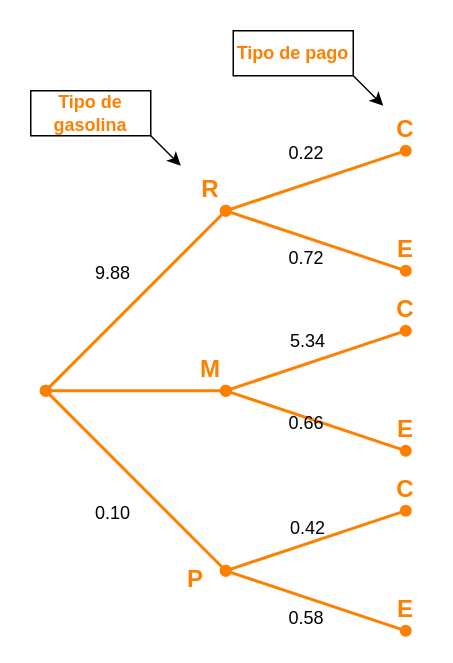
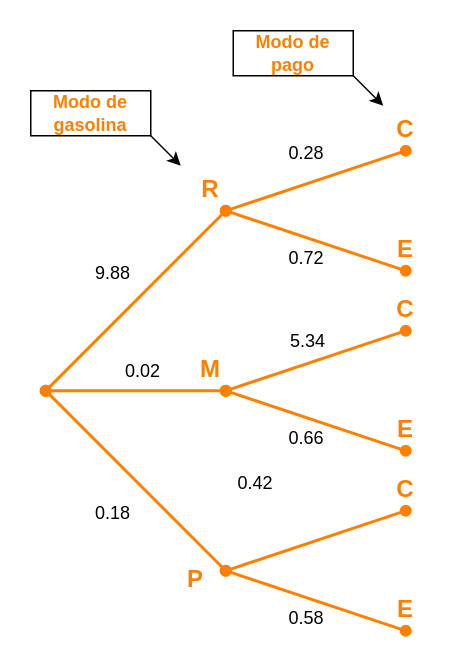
- <mxCell id="2" value="&lt;font color=&quot;#ff8000&quot; style=&quot;font-size: 12px;&quot;&gt;&lt;b&gt;Tipo de pago&lt;/b&gt;&lt;/font&gt;" style="text;html=1;strokeColor=default;fillColor=none;align=center;verticalAlign=middle;whiteSpace=wrap;rounded=0;" vertex="1" parent="1"><mxGeometry x="155" y="20" width="80" height="30" as="geometry" /></mxCell>
+ <mxCell id="2" value="&lt;font color=&quot;#ff8000&quot; style=&quot;font-size: 12px;&quot;&gt;&lt;b&gt;Modo de pago&lt;/b&gt;&lt;/font&gt;" style="text;html=1;strokeColor=default;fillColor=none;align=center;verticalAlign=middle;whiteSpace=wrap;rounded=0;" vertex="1" parent="1"><mxGeometry x="155" y="20" width="80" height="30" as="geometry" /></mxCell>
- <mxCell id="17" value="&lt;font color=&quot;#ff8000&quot;&gt;&lt;b&gt;Tipo de gasolina&lt;/b&gt;&lt;/font&gt;" style="text;html=1;strokeColor=default;fillColor=none;align=center;verticalAlign=middle;whiteSpace=wrap;rounded=0;" vertex="1" parent="1"><mxGeometry x="20" y="60" width="80" height="30" as="geometry" /></mxCell>
+ <mxCell id="17" value="&lt;font color=&quot;#ff8000&quot;&gt;&lt;b&gt;Modo de gasolina&lt;/b&gt;&lt;/font&gt;" style="text;html=1;strokeColor=default;fillColor=none;align=center;verticalAlign=middle;whiteSpace=wrap;rounded=0;" vertex="1" parent="1"><mxGeometry x="20" y="60" width="80" height="30" as="geometry" /></mxCell>
- <mxCell id="26" value="&lt;font color=&quot;#000000&quot; style=&quot;font-size: 12px;&quot;&gt;0.22&lt;/font&gt;" style="text;html=1;strokeColor=none;fillColor=none;align=center;verticalAlign=middle;whiteSpace=wrap;rounded=0;fontSize=16;fontColor=#FF8000;" vertex="1" parent="1"><mxGeometry x="189" y="90" width="30" height="20" as="geometry" /></mxCell>
+ <mxCell id="26" value="&lt;font color=&quot;#000000&quot; style=&quot;font-size: 12px;&quot;&gt;0.28&lt;/font&gt;" style="text;html=1;strokeColor=none;fillColor=none;align=center;verticalAlign=middle;whiteSpace=wrap;rounded=0;fontSize=16;fontColor=#FF8000;" vertex="1" parent="1"><mxGeometry x="189" y="90" width="30" height="20" as="geometry" /></mxCell>
+ <mxCell id="25" value="&lt;font color=&quot;#000000&quot; style=&quot;font-size: 12px;&quot;&gt;0.02&lt;/font&gt;" style="text;html=1;strokeColor=none;fillColor=none;align=center;verticalAlign=middle;whiteSpace=wrap;rounded=0;fontSize=16;fontColor=#FF8000;" vertex="1" parent="1"><mxGeometry x="80" y="235" width="30" height="20" as="geometry" /></mxCell>
- <mxCell id="29" value="&lt;font color=&quot;#000000&quot; style=&quot;font-size: 12px;&quot;&gt;0.66&lt;/font&gt;" style="text;html=1;strokeColor=none;fillColor=none;align=center;verticalAlign=middle;whiteSpace=wrap;rounded=0;fontSize=16;fontColor=#FF8000;" vertex="1" parent="1"><mxGeometry x="189" y="270" width="30" height="20" as="geometry" /></mxCell>
+ <mxCell id="29" value="&lt;font color=&quot;#000000&quot; style=&quot;font-size: 12px;&quot;&gt;0.66&lt;/font&gt;" style="text;html=1;strokeColor=none;fillColor=none;align=center;verticalAlign=middle;whiteSpace=wrap;rounded=0;fontSize=16;fontColor=#FF8000;" vertex="1" parent="1"><mxGeometry x="189" y="280" width="30" height="20" as="geometry" /></mxCell>
- <mxCell id="15" value="&lt;font color=&quot;#000000&quot; style=&quot;font-size: 12px;&quot;&gt;0.10&lt;/font&gt;" style="text;html=1;strokeColor=none;fillColor=none;align=center;verticalAlign=middle;whiteSpace=wrap;rounded=0;fontSize=16;fontColor=#FF8000;" vertex="1" parent="1"><mxGeometry x="60" y="330" width="30" height="20" as="geometry" /></mxCell>
+ <mxCell id="15" value="&lt;font color=&quot;#000000&quot; style=&quot;font-size: 12px;&quot;&gt;0.18&lt;/font&gt;" style="text;html=1;strokeColor=none;fillColor=none;align=center;verticalAlign=middle;whiteSpace=wrap;rounded=0;fontSize=16;fontColor=#FF8000;" vertex="1" parent="1"><mxGeometry x="60" y="330" width="30" height="20" as="geometry" /></mxCell>
- <mxCell id="30" value="&lt;font color=&quot;#000000&quot; style=&quot;font-size: 12px;&quot;&gt;0.42&lt;/font&gt;" style="text;html=1;strokeColor=none;fillColor=none;align=center;verticalAlign=middle;whiteSpace=wrap;rounded=0;fontSize=16;fontColor=#FF8000;" vertex="1" parent="1"><mxGeometry x="190" y="340" width="30" height="20" as="geometry" /></mxCell>
+ <mxCell id="30" value="&lt;font color=&quot;#000000&quot; style=&quot;font-size: 12px;&quot;&gt;0.42&lt;/font&gt;" style="text;html=1;strokeColor=none;fillColor=none;align=center;verticalAlign=middle;whiteSpace=wrap;rounded=0;fontSize=16;fontColor=#FF8000;" vertex="1" parent="1"><mxGeometry x="155" y="310" width="30" height="20" as="geometry" /></mxCell>
